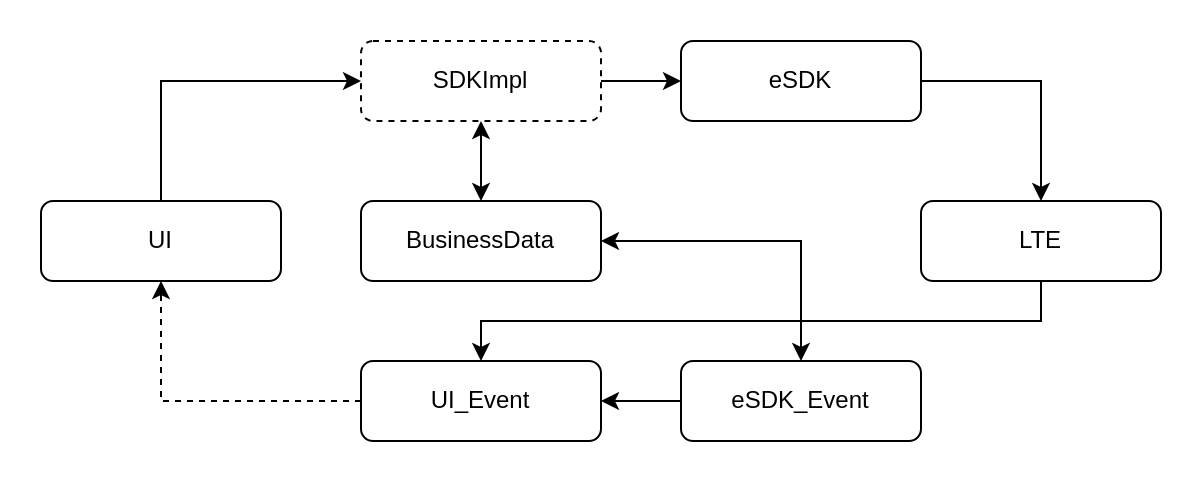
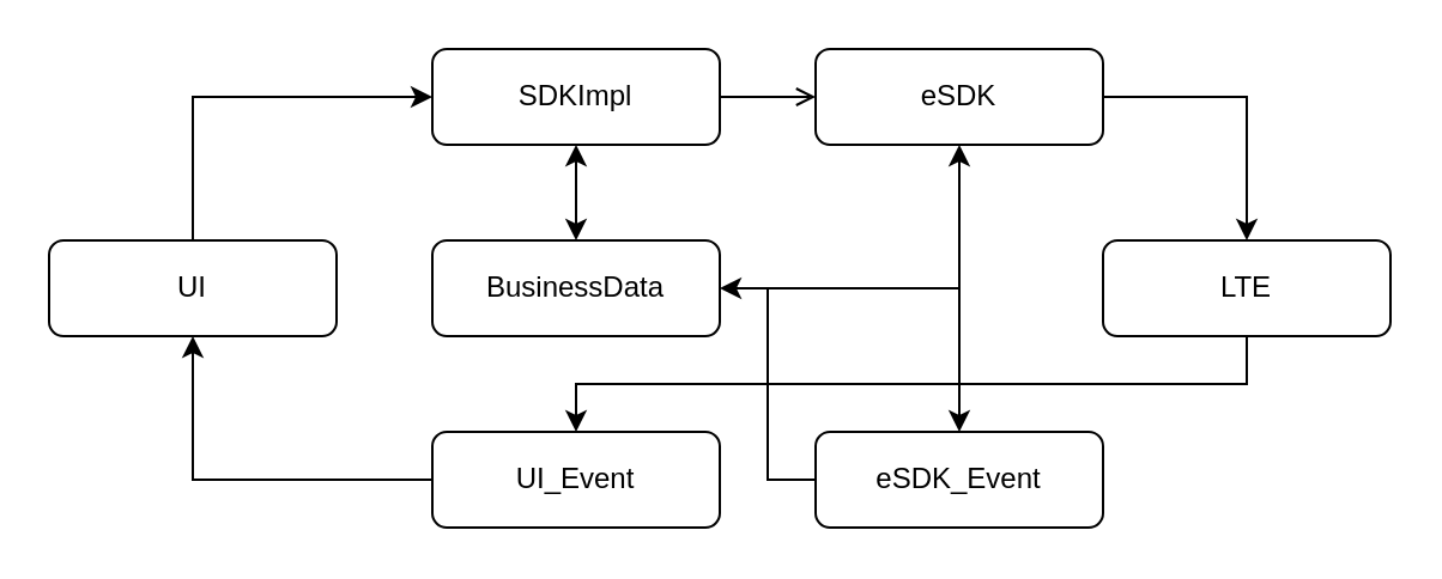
- <mxCell id="11" value="SDKImpl" style="rounded=1;whiteSpace=wrap;html=1;fontSize=12;glass=0;strokeWidth=1;shadow=0;dashed=1;" parent="1" vertex="1"><mxGeometry x="180" y="20" width="120" height="40" as="geometry" /></mxCell>
+ <mxCell id="11" value="SDKImpl" style="rounded=1;whiteSpace=wrap;html=1;fontSize=12;glass=0;strokeWidth=1;shadow=0;" parent="1" vertex="1"><mxGeometry x="180" y="20" width="120" height="40" as="geometry" /></mxCell>
- <mxCell id="9" style="edgeStyle=orthogonalEdgeStyle;rounded=0;orthogonalLoop=1;jettySize=auto;html=1;exitX=1;exitY=0.5;exitDx=0;exitDy=0;entryX=0;entryY=0.5;entryDx=0;entryDy=0;" parent="1" source="11" target="8" edge="1"><mxGeometry relative="1" as="geometry" /></mxCell>
+ <mxCell id="9" style="edgeStyle=orthogonalEdgeStyle;rounded=0;orthogonalLoop=1;jettySize=auto;html=1;exitX=1;exitY=0.5;exitDx=0;exitDy=0;entryX=0;entryY=0.5;entryDx=0;entryDy=0;endArrow=open;" parent="1" source="11" target="8" edge="1"><mxGeometry relative="1" as="geometry" /></mxCell>
- <mxCell id="15" style="edgeStyle=orthogonalEdgeStyle;rounded=0;orthogonalLoop=1;jettySize=auto;html=1;exitX=0;exitY=0.5;exitDx=0;exitDy=0;entryX=0.5;entryY=1;entryDx=0;entryDy=0;dashed=1;" parent="1" source="16" target="3" edge="1"><mxGeometry relative="1" as="geometry" /></mxCell>
+ <mxCell id="15" style="edgeStyle=orthogonalEdgeStyle;rounded=0;orthogonalLoop=1;jettySize=auto;html=1;exitX=0;exitY=0.5;exitDx=0;exitDy=0;entryX=0.5;entryY=1;entryDx=0;entryDy=0;" parent="1" source="16" target="3" edge="1"><mxGeometry relative="1" as="geometry" /></mxCell>
- <mxCell id="12" style="edgeStyle=orthogonalEdgeStyle;rounded=0;orthogonalLoop=1;jettySize=auto;html=1;exitX=0;exitY=0.5;exitDx=0;exitDy=0;entryX=1;entryY=0.5;entryDx=0;entryDy=0;" parent="1" source="14" target="16" edge="1"><mxGeometry relative="1" as="geometry" /></mxCell>
+ <mxCell id="12" style="edgeStyle=orthogonalEdgeStyle;rounded=0;orthogonalLoop=1;jettySize=auto;html=1;exitX=0;exitY=0.5;exitDx=0;exitDy=0;" parent="1" source="14" target="8" edge="1"><mxGeometry relative="1" as="geometry" /></mxCell>
